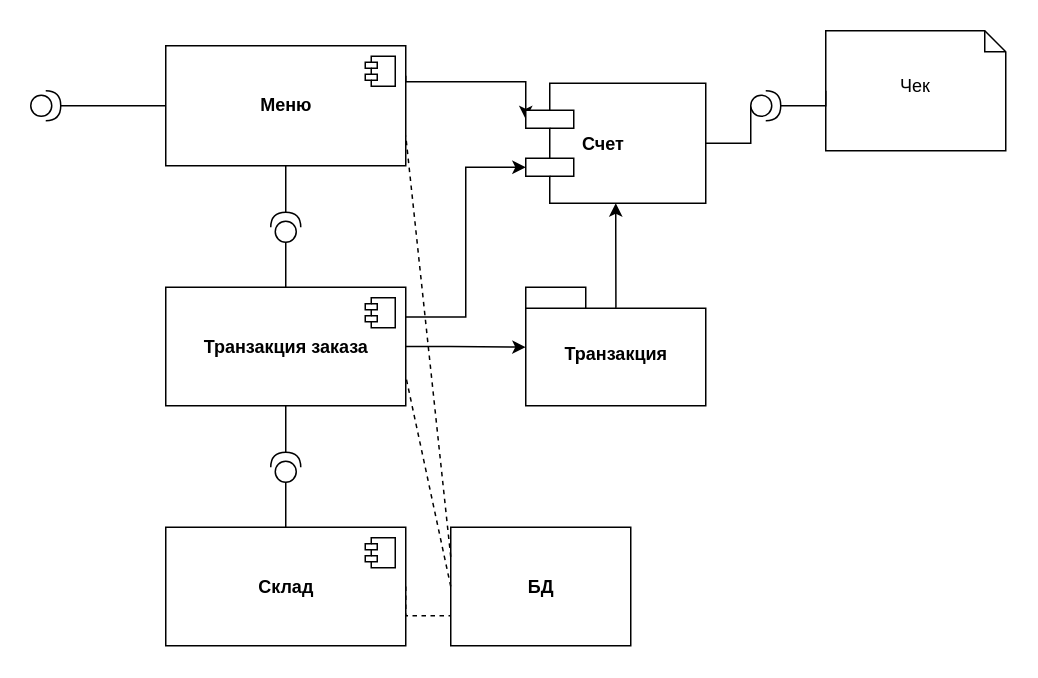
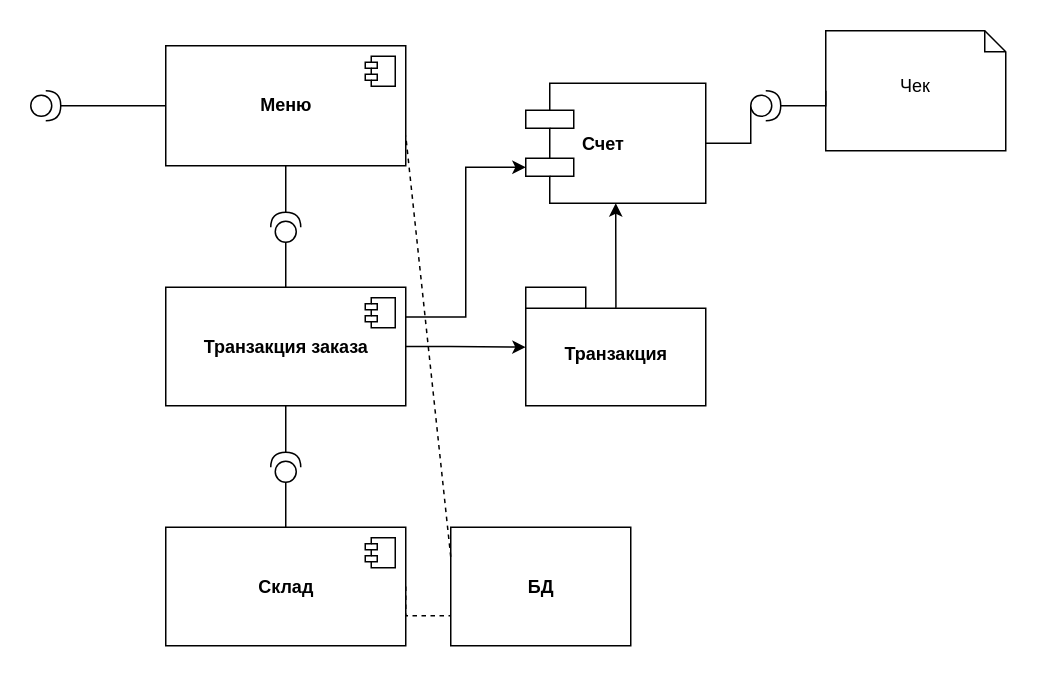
- <mxCell id="2" style="edgeStyle=orthogonalEdgeStyle;rounded=0;orthogonalLoop=1;jettySize=auto;html=1;exitX=1;exitY=0.25;exitDx=0;exitDy=0;startArrow=none;startFill=0;endArrow=classic;endFill=1;entryX=0;entryY=0.3;entryDx=0;entryDy=0;" edge="1" parent="1" source="4" target="16"><mxGeometry relative="1" as="geometry"><mxPoint x="340" y="50.333" as="targetPoint" /><Array as="points"><mxPoint x="270" y="54" /></Array></mxGeometry></mxCell>
- <mxCell id="29" value="" style="endArrow=none;dashed=1;html=1;entryX=1;entryY=0.75;entryDx=0;entryDy=0;exitX=0;exitY=0.5;exitDx=0;exitDy=0;" edge="1" parent="1" source="18" target="9"><mxGeometry width="50" height="50" relative="1" as="geometry"><mxPoint x="20" y="500" as="sourcePoint" /><mxPoint x="70" y="450" as="targetPoint" /></mxGeometry></mxCell>
